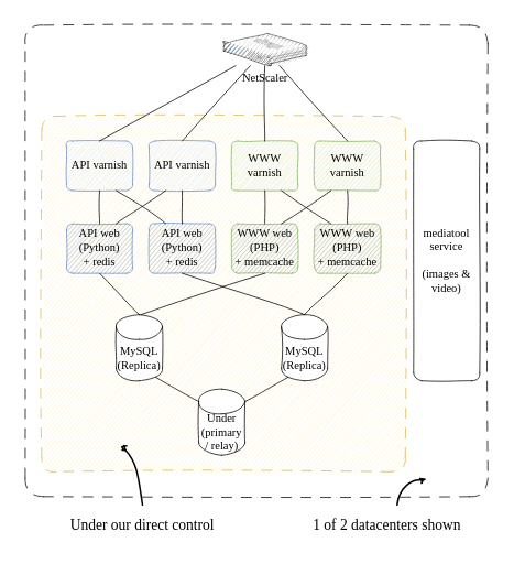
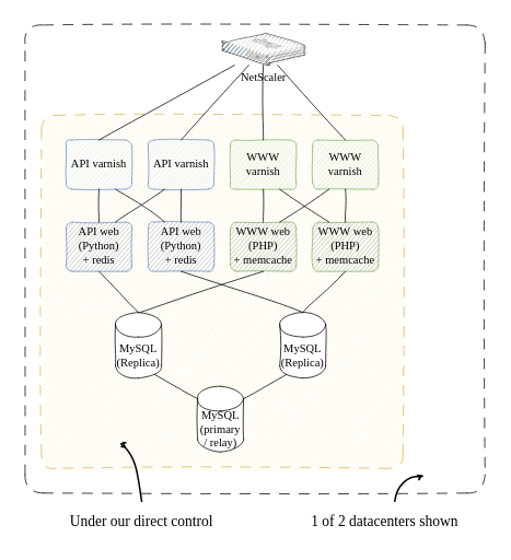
- <mxCell id="23" value="mediatool&lt;div style=&quot;font-size: 14px;&quot;&gt;service&lt;br style=&quot;font-size: 14px;&quot;&gt;&lt;br style=&quot;font-size: 14px;&quot;&gt;&lt;div style=&quot;font-size: 14px;&quot;&gt;(images &amp;amp; video)&lt;/div&gt;&lt;/div&gt;" style="rounded=1;whiteSpace=wrap;html=1;arcSize=12;fontFamily=Gochi Hand;sketch=1;curveFitting=1;jiggle=1;sketchStyle=rough;simplification=0;disableMultiStroke=1;disableMultiStrokeFill=0;fillWeight=-1;fontSize=14;" vertex="1" parent="10"><mxGeometry x="500" y="170" width="80" height="290" as="geometry" /></mxCell>
- <mxCell id="22" value="Under&lt;div style=&quot;font-size: 14px;&quot;&gt;(primary / relay)&lt;/div&gt;" style="shape=cylinder3;whiteSpace=wrap;html=1;boundedLbl=1;backgroundOutline=1;size=15;fontFamily=Gochi Hand;sketch=1;curveFitting=1;jiggle=1;sketchStyle=rough;simplification=0;disableMultiStroke=1;disableMultiStrokeFill=0;fillWeight=-1;fontSize=14;" vertex="1" parent="10"><mxGeometry x="240" y="470" width="56" height="80" as="geometry" /></mxCell>
+ <mxCell id="22" value="MySQL&lt;div style=&quot;font-size: 14px;&quot;&gt;(primary / relay)&lt;/div&gt;" style="shape=cylinder3;whiteSpace=wrap;html=1;boundedLbl=1;backgroundOutline=1;size=15;fontFamily=Gochi Hand;sketch=1;curveFitting=1;jiggle=1;sketchStyle=rough;simplification=0;disableMultiStroke=1;disableMultiStrokeFill=0;fillWeight=-1;fontSize=14;" vertex="1" parent="10"><mxGeometry x="240" y="470" width="56" height="80" as="geometry" /></mxCell>
